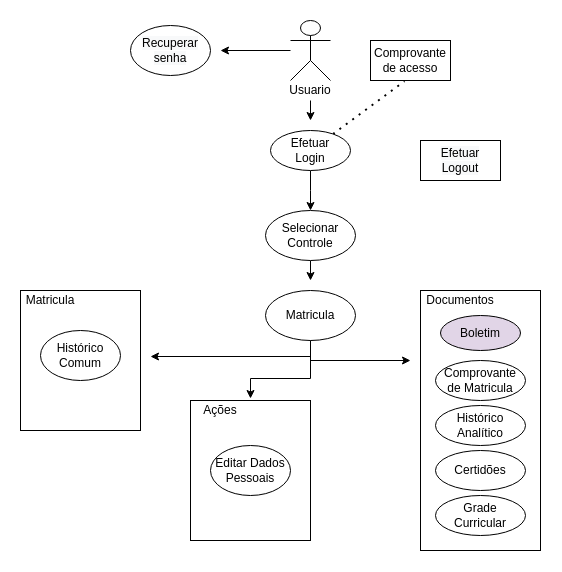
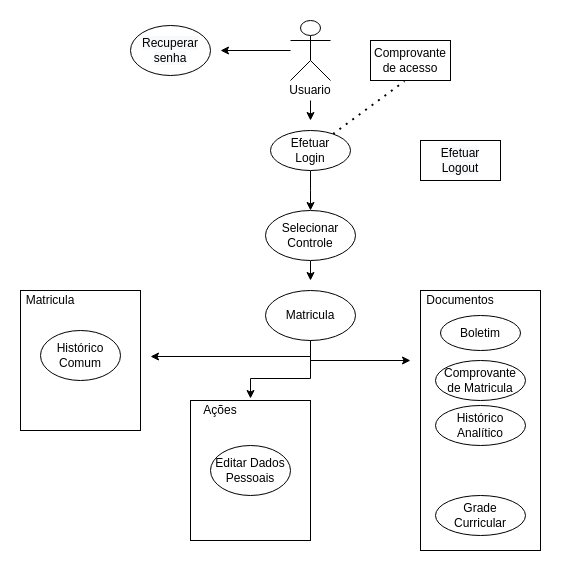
- <mxCell id="23" value="Boletim" style="ellipse;whiteSpace=wrap;html=1;rounded=0;sketch=0;fontColor=none;fillColor=#e1d5e7;" vertex="1" parent="1"><mxGeometry x="440" y="315" width="80" height="35" as="geometry" /></mxCell>
+ <mxCell id="23" value="Boletim" style="ellipse;whiteSpace=wrap;html=1;rounded=0;sketch=0;fontColor=none;" vertex="1" parent="1"><mxGeometry x="440" y="315" width="80" height="35" as="geometry" /></mxCell>
- <mxCell id="29" value="Certidões" style="ellipse;whiteSpace=wrap;html=1;rounded=0;sketch=0;fontColor=none;" vertex="1" parent="1"><mxGeometry x="435" y="450" width="90" height="40" as="geometry" /></mxCell>
